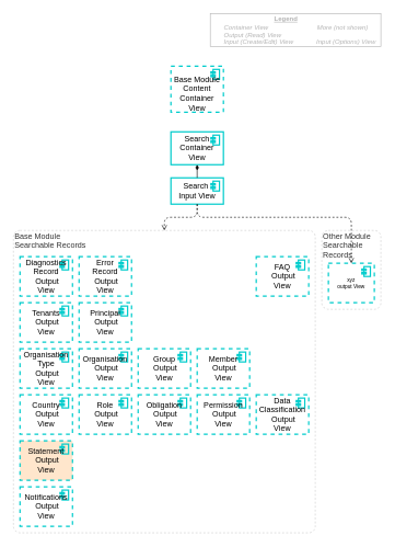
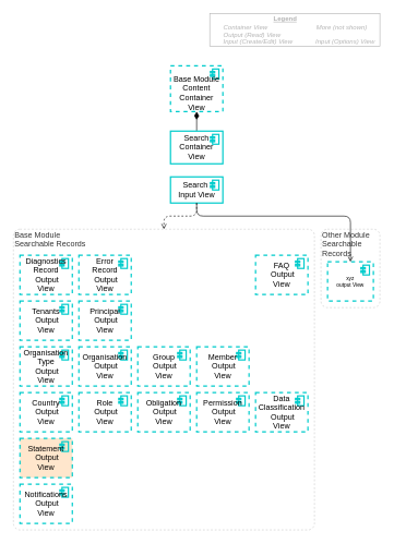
+ <mxCell id="2" value="" style="html=1;endArrow=diamondThin;endFill=1;endSize=10;strokeColor=#000000;fontSize=10;entryX=0.5;entryY=1;entryDx=0;entryDy=0;entryPerimeter=0;exitX=0.5;exitY=0;exitDx=0;exitDy=0;exitPerimeter=0;" edge="1" parent="1" source="5" target="3"><mxGeometry width="160" relative="1" as="geometry"><mxPoint x="210" y="290" as="sourcePoint" /><mxPoint x="570" y="140" as="targetPoint" /></mxGeometry></mxCell>
- <mxCell id="9" style="edgeStyle=orthogonalEdgeStyle;rounded=1;orthogonalLoop=1;jettySize=auto;html=1;startArrow=diamondThin;startFill=1;endArrow=none;endFill=0;fontSize=12;exitX=0.5;exitY=1;exitDx=0;exitDy=0;exitPerimeter=0;entryX=0.5;entryY=0;entryDx=0;entryDy=0;entryPerimeter=0;" edge="1" parent="1" source="5" target="7"><mxGeometry relative="1" as="geometry"><mxPoint x="310" y="270" as="sourcePoint" /><mxPoint x="250" y="330" as="targetPoint" /></mxGeometry></mxCell>
- <mxCell id="48" value="" style="edgeStyle=orthogonalEdgeStyle;rounded=1;orthogonalLoop=1;jettySize=auto;html=1;startArrow=none;startFill=0;endArrow=open;endFill=0;fontSize=12;dashed=1;exitX=0.5;exitY=1;exitDx=0;exitDy=0;exitPerimeter=0;entryX=0.5;entryY=0;entryDx=0;entryDy=0;entryPerimeter=0;" edge="1" parent="1" source="7" target="46"><mxGeometry relative="1" as="geometry"><mxPoint x="310" y="360" as="sourcePoint" /><mxPoint x="440" y="460" as="targetPoint" /><Array as="points"><mxPoint x="300" y="330" /><mxPoint x="535" y="330" /></Array></mxGeometry></mxCell>
+ <mxCell id="48" value="" style="edgeStyle=orthogonalEdgeStyle;rounded=1;orthogonalLoop=1;jettySize=auto;html=1;startArrow=none;startFill=0;endArrow=open;endFill=0;fontSize=12;dashed=0;exitX=0.5;exitY=1;exitDx=0;exitDy=0;exitPerimeter=0;entryX=0.5;entryY=0;entryDx=0;entryDy=0;entryPerimeter=0;" edge="1" parent="1" source="7" target="46"><mxGeometry relative="1" as="geometry"><mxPoint x="310" y="360" as="sourcePoint" /><mxPoint x="440" y="460" as="targetPoint" /><Array as="points"><mxPoint x="300" y="330" /><mxPoint x="535" y="330" /></Array></mxGeometry></mxCell>
